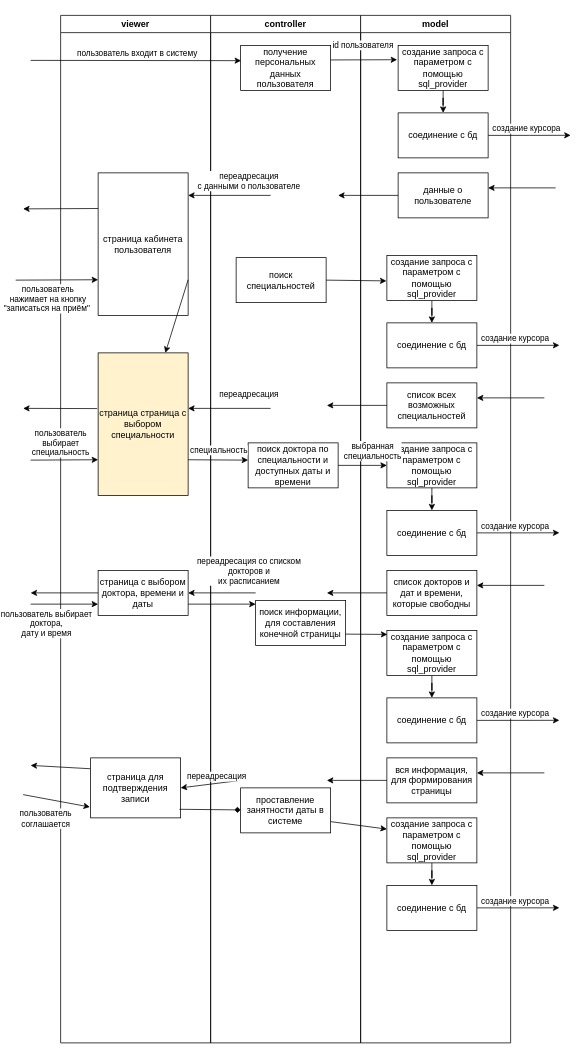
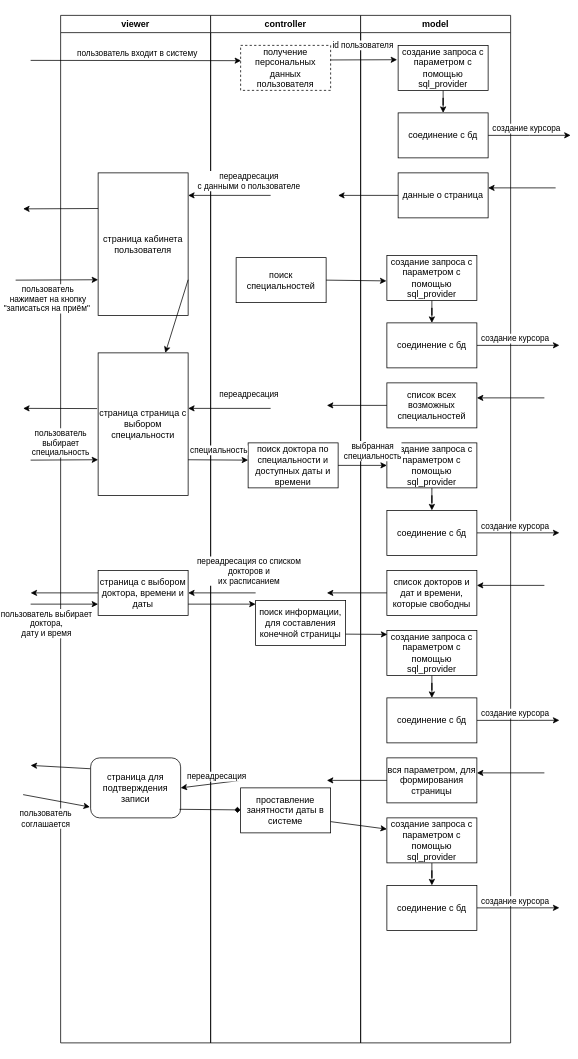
- <mxCell id="8" value="получение персональных данных пользователя" style="rounded=0;whiteSpace=wrap;html=1;" parent="7" vertex="1"><mxGeometry x="40" y="40" width="120" height="60" as="geometry" /></mxCell>
+ <mxCell id="8" value="получение персональных данных пользователя" style="rounded=0;whiteSpace=wrap;html=1;dashed=1;" parent="7" vertex="1"><mxGeometry x="40" y="40" width="120" height="60" as="geometry" /></mxCell>
- <mxCell id="21" value="данные о пользователе" style="rounded=0;whiteSpace=wrap;html=1;" vertex="1" parent="15"><mxGeometry x="50" y="210" width="120" height="60" as="geometry" /></mxCell>
+ <mxCell id="21" value="данные о страница" style="rounded=0;whiteSpace=wrap;html=1;" vertex="1" parent="15"><mxGeometry x="50" y="210" width="120" height="60" as="geometry" /></mxCell>
- <mxCell id="4" value="страница страница с выбором специальности" style="rounded=0;whiteSpace=wrap;html=1;fillColor=#fff2cc;" vertex="1" parent="2"><mxGeometry x="50" y="450" width="120" height="190" as="geometry" /></mxCell>
+ <mxCell id="4" value="страница страница с выбором специальности" style="rounded=0;whiteSpace=wrap;html=1;" vertex="1" parent="2"><mxGeometry x="50" y="450" width="120" height="190" as="geometry" /></mxCell>
- <mxCell id="43" value="вся информация, для формирования страницы" style="rounded=0;whiteSpace=wrap;html=1;" vertex="1" parent="15"><mxGeometry x="35" y="990" width="120" height="60" as="geometry" /></mxCell>
+ <mxCell id="43" value="вся параметром, для формирования страницы" style="rounded=0;whiteSpace=wrap;html=1;" vertex="1" parent="15"><mxGeometry x="35" y="990" width="120" height="60" as="geometry" /></mxCell>
- <mxCell id="6" value="страница для подтверждения записи" style="rounded=0;whiteSpace=wrap;html=1;" vertex="1" parent="2"><mxGeometry x="40" y="990" width="120" height="80" as="geometry" /></mxCell>
+ <mxCell id="6" value="страница для подтверждения записи" style="whiteSpace=wrap;html=1;rounded=1;" vertex="1" parent="2"><mxGeometry x="40" y="990" width="120" height="80" as="geometry" /></mxCell>
